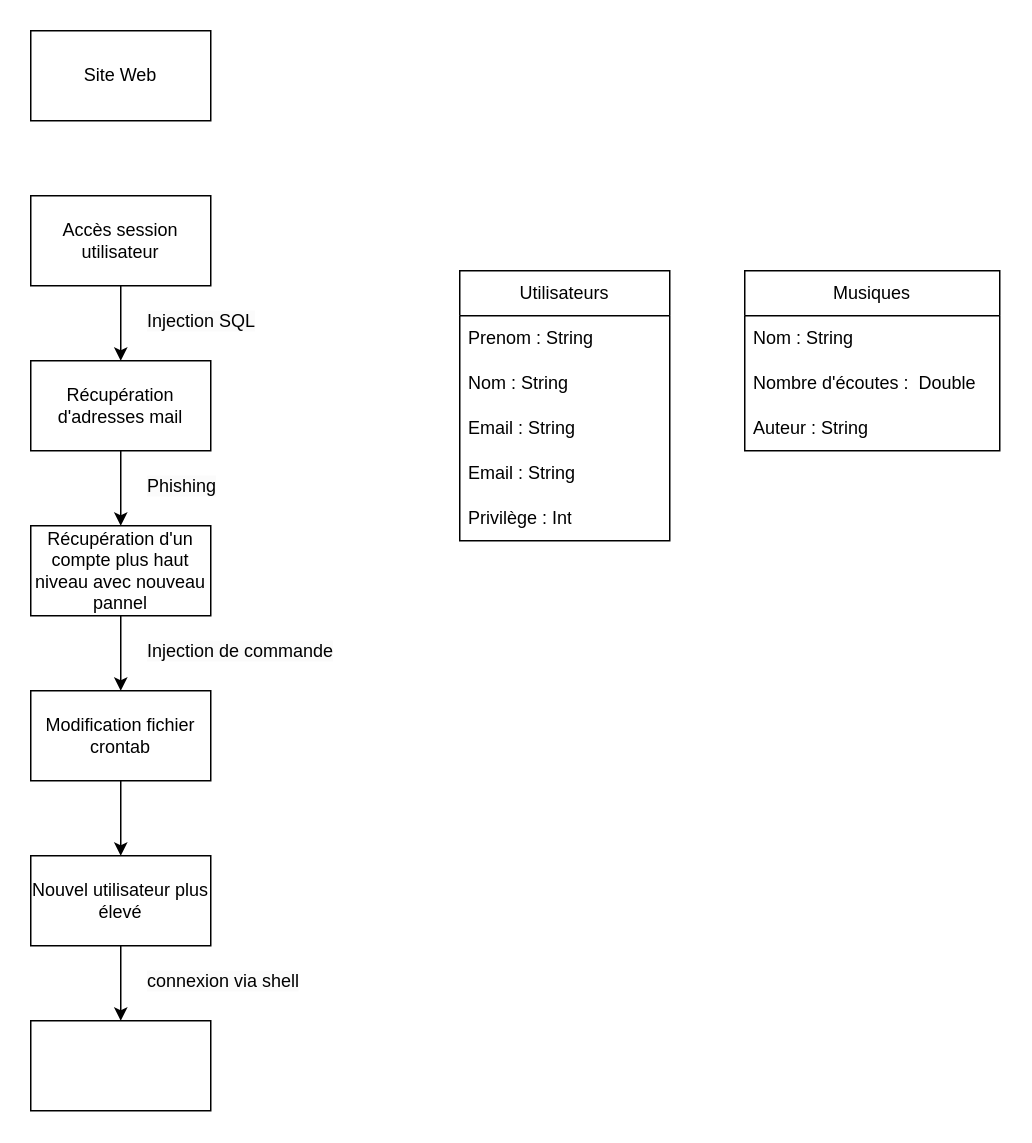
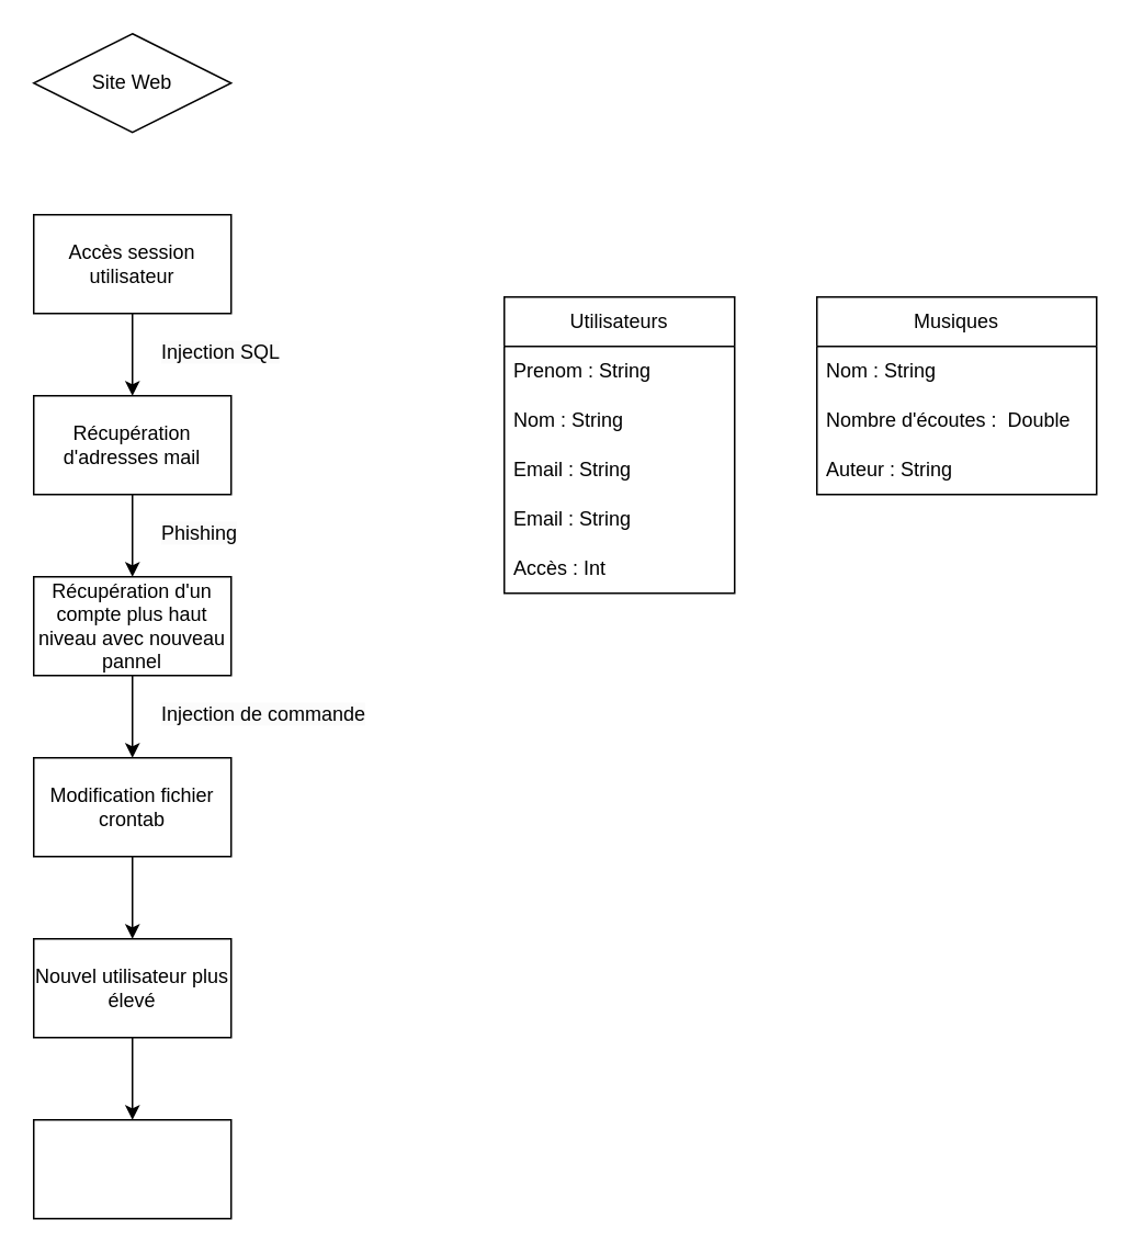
- <mxCell id="2" value="Site Web" style="rounded=0;whiteSpace=wrap;html=1;" vertex="1" parent="1"><mxGeometry x="20" y="20" width="120" height="60" as="geometry" /></mxCell>
+ <mxCell id="2" value="Site Web" style="rhombus;whiteSpace=wrap;html=1;" vertex="1" parent="1"><mxGeometry x="20" y="20" width="120" height="60" as="geometry" /></mxCell>
- <mxCell id="23" value="Privilège : Int" style="text;strokeColor=none;fillColor=none;align=left;verticalAlign=middle;spacingLeft=4;spacingRight=4;overflow=hidden;points=[[0,0.5],[1,0.5]];portConstraint=eastwest;rotatable=0;whiteSpace=wrap;html=1;" vertex="1" parent="18"><mxGeometry y="150" width="140" height="30" as="geometry" /></mxCell>
+ <mxCell id="23" value="Accès : Int" style="text;strokeColor=none;fillColor=none;align=left;verticalAlign=middle;spacingLeft=4;spacingRight=4;overflow=hidden;points=[[0,0.5],[1,0.5]];portConstraint=eastwest;rotatable=0;whiteSpace=wrap;html=1;" vertex="1" parent="18"><mxGeometry y="150" width="140" height="30" as="geometry" /></mxCell>
- <mxCell id="17" value="&lt;span style=&quot;color: rgb(0, 0, 0); font-family: Helvetica; font-size: 12px; font-style: normal; font-variant-ligatures: normal; font-variant-caps: normal; font-weight: 400; letter-spacing: normal; orphans: 2; text-align: center; text-indent: 0px; text-transform: none; widows: 2; word-spacing: 0px; -webkit-text-stroke-width: 0px; background-color: rgb(251, 251, 251); text-decoration-thickness: initial; text-decoration-style: initial; text-decoration-color: initial; float: none; display: inline !important;&quot;&gt;connexion via shell&lt;/span&gt;" style="text;whiteSpace=wrap;html=1;" vertex="1" parent="1"><mxGeometry x="96" y="640" width="130" height="40" as="geometry" /></mxCell>
